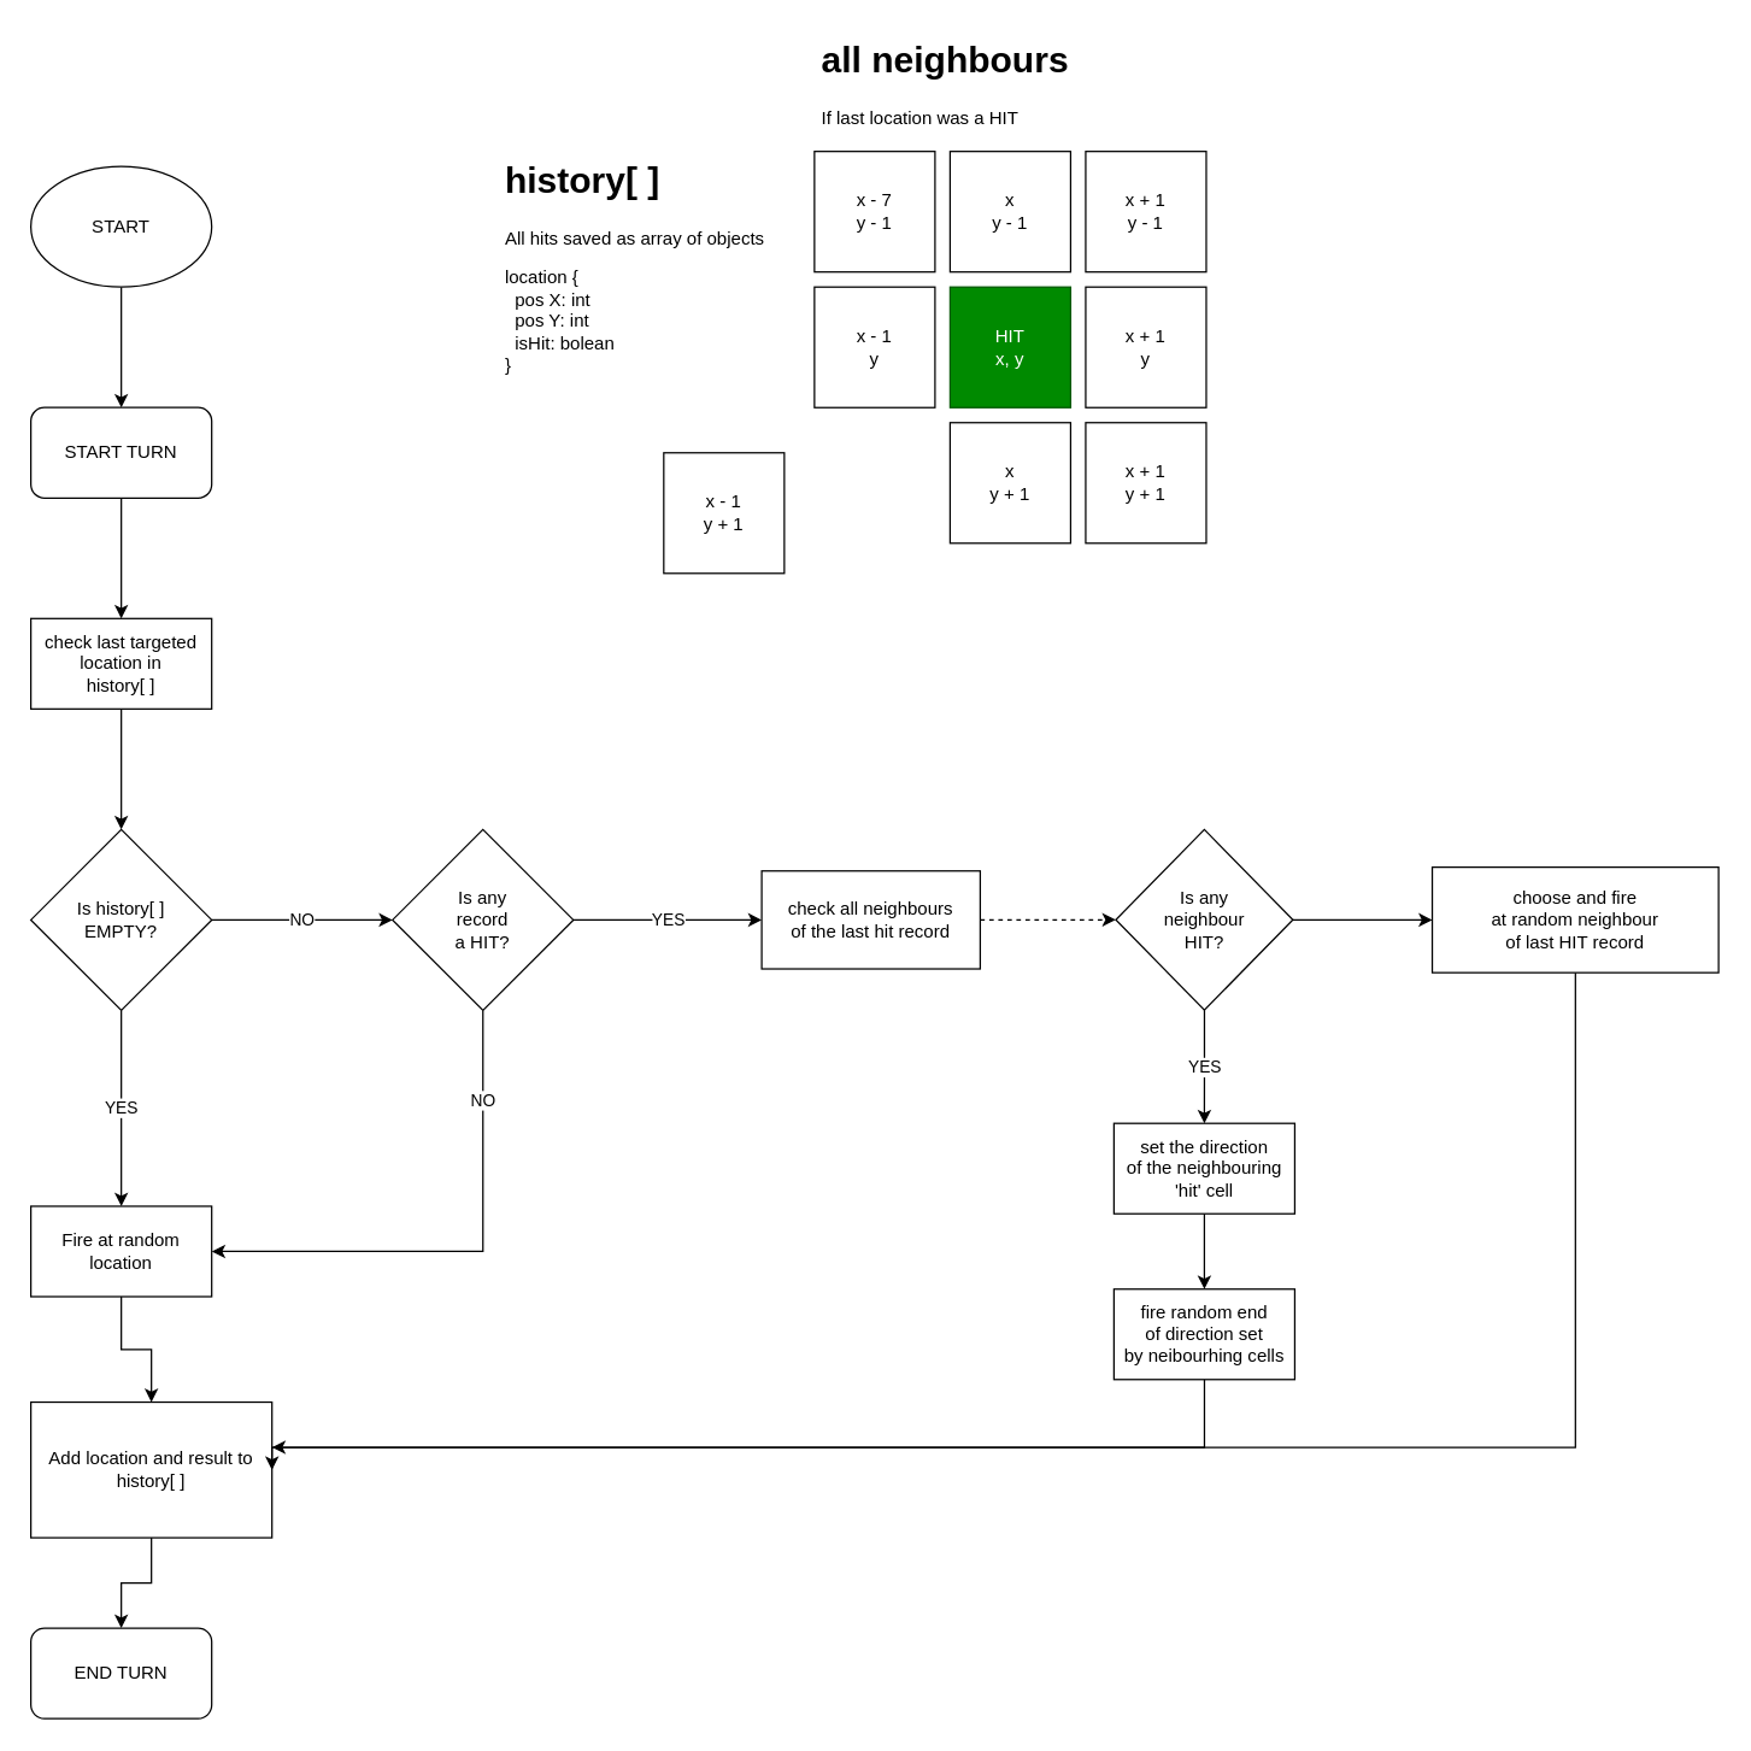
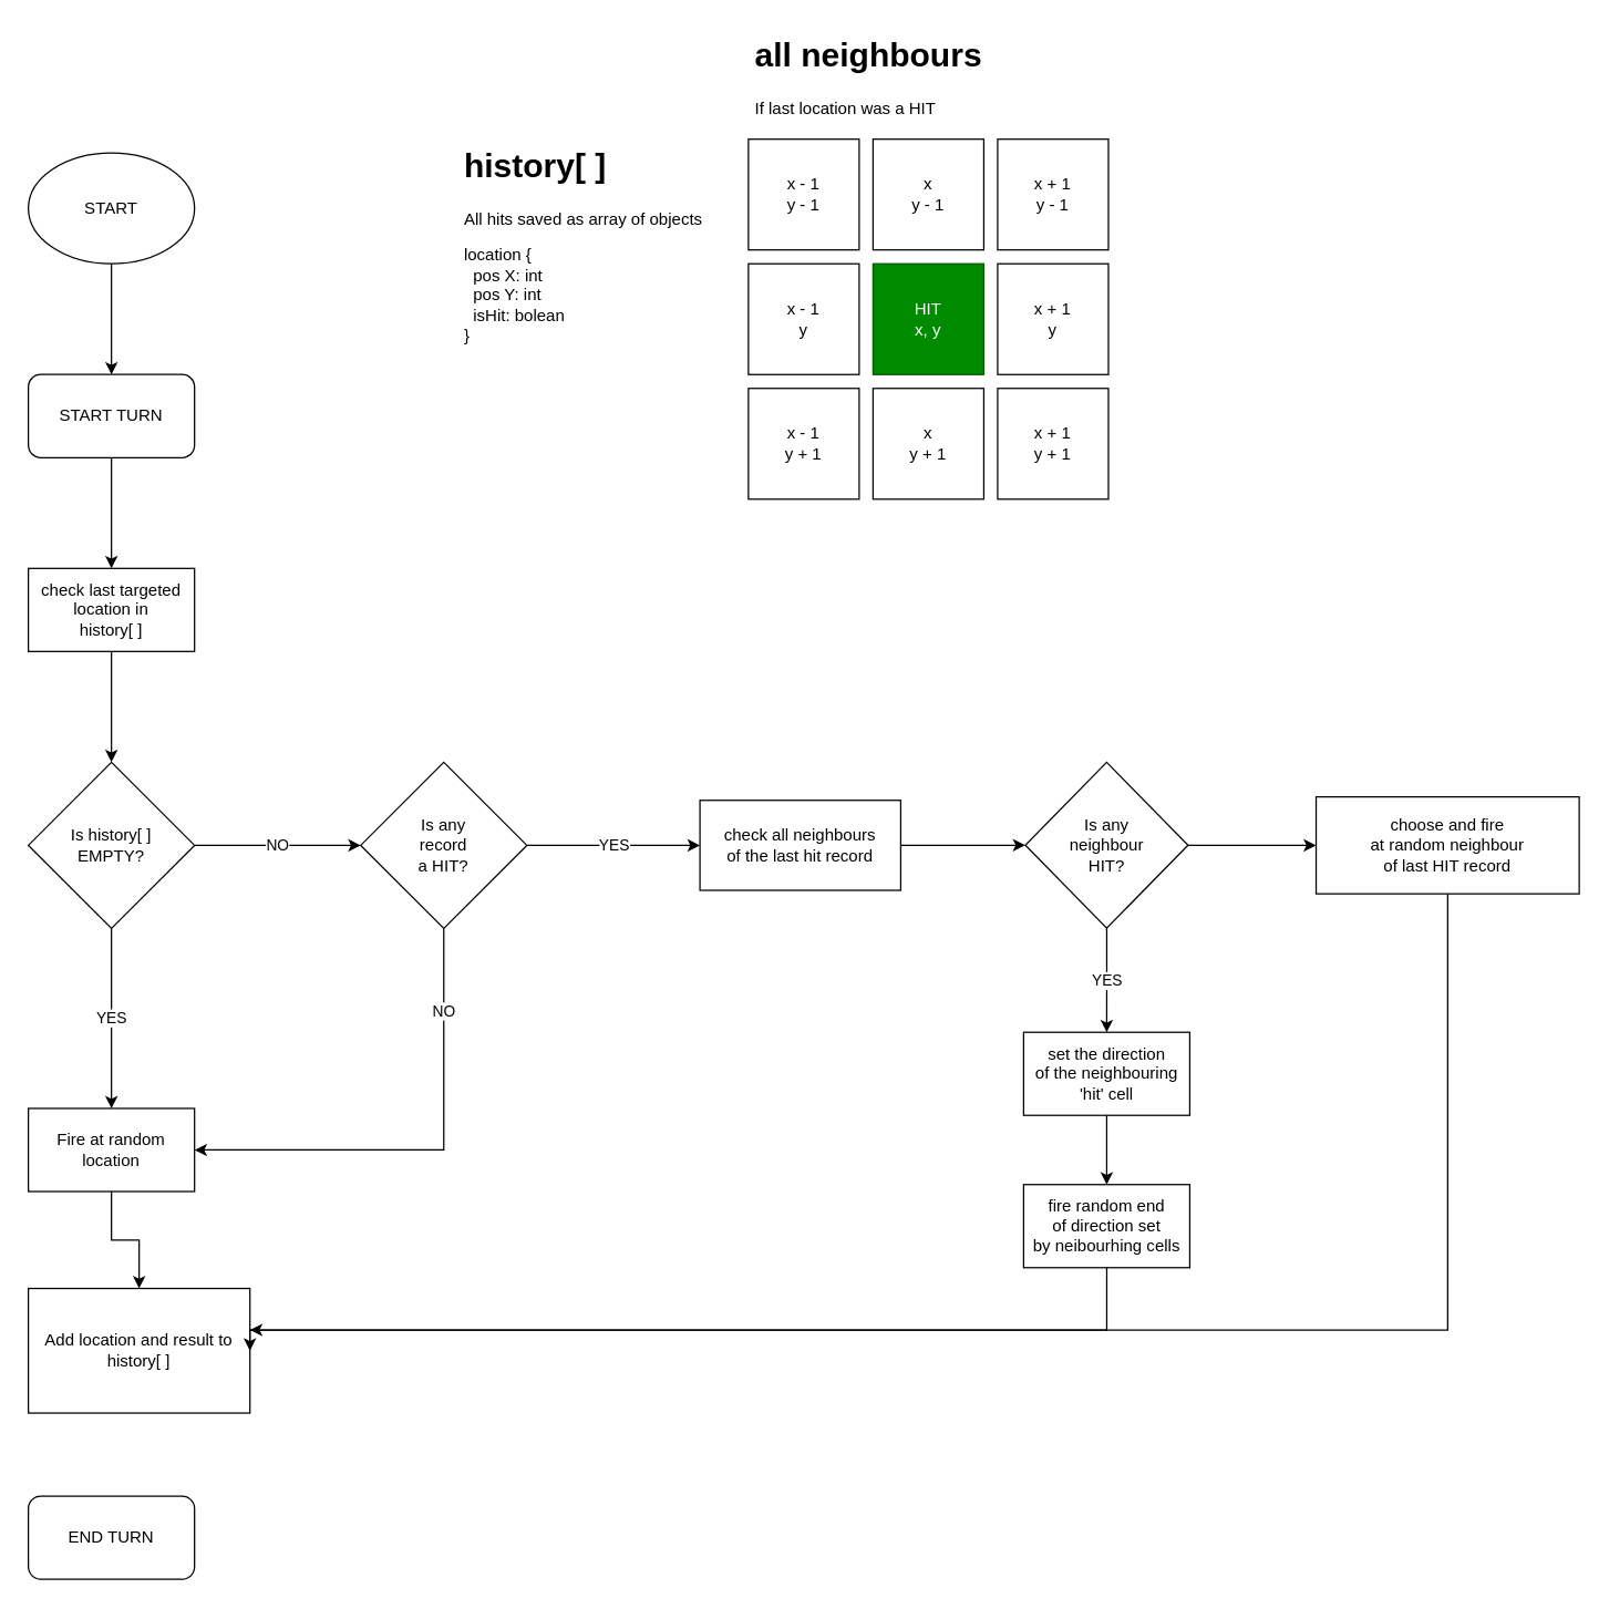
- <mxCell id="22" value="x - 7&lt;br&gt;y - 1" style="whiteSpace=wrap;html=1;aspect=fixed;" vertex="1" parent="1"><mxGeometry x="540" y="100" width="80" height="80" as="geometry" /></mxCell>
+ <mxCell id="22" value="x - 1&lt;br&gt;y - 1" style="whiteSpace=wrap;html=1;aspect=fixed;" vertex="1" parent="1"><mxGeometry x="540" y="100" width="80" height="80" as="geometry" /></mxCell>
- <mxCell id="27" value="x - 1&lt;br&gt;y + 1" style="whiteSpace=wrap;html=1;aspect=fixed;" vertex="1" parent="1"><mxGeometry x="440" y="300" width="80" height="80" as="geometry" /></mxCell>
+ <mxCell id="27" value="x - 1&lt;br&gt;y + 1" style="whiteSpace=wrap;html=1;aspect=fixed;" vertex="1" parent="1"><mxGeometry x="540" y="280" width="80" height="80" as="geometry" /></mxCell>
- <mxCell id="30" value="" style="edgeStyle=orthogonalEdgeStyle;rounded=0;orthogonalLoop=1;jettySize=auto;html=1;entryX=0;entryY=0.5;entryDx=0;entryDy=0;dashed=1;" edge="1" parent="1" source="31" target="34"><mxGeometry relative="1" as="geometry"><mxPoint x="577.5" y="722.5" as="targetPoint" /></mxGeometry></mxCell>
+ <mxCell id="30" value="" style="edgeStyle=orthogonalEdgeStyle;rounded=0;orthogonalLoop=1;jettySize=auto;html=1;entryX=0;entryY=0.5;entryDx=0;entryDy=0;" edge="1" parent="1" source="31" target="34"><mxGeometry relative="1" as="geometry"><mxPoint x="577.5" y="722.5" as="targetPoint" /></mxGeometry></mxCell>
- <mxCell id="15" style="edgeStyle=orthogonalEdgeStyle;rounded=0;orthogonalLoop=1;jettySize=auto;html=1;entryX=0.5;entryY=0;entryDx=0;entryDy=0;" edge="1" parent="1" source="16" target="19"><mxGeometry relative="1" as="geometry" /></mxCell>
